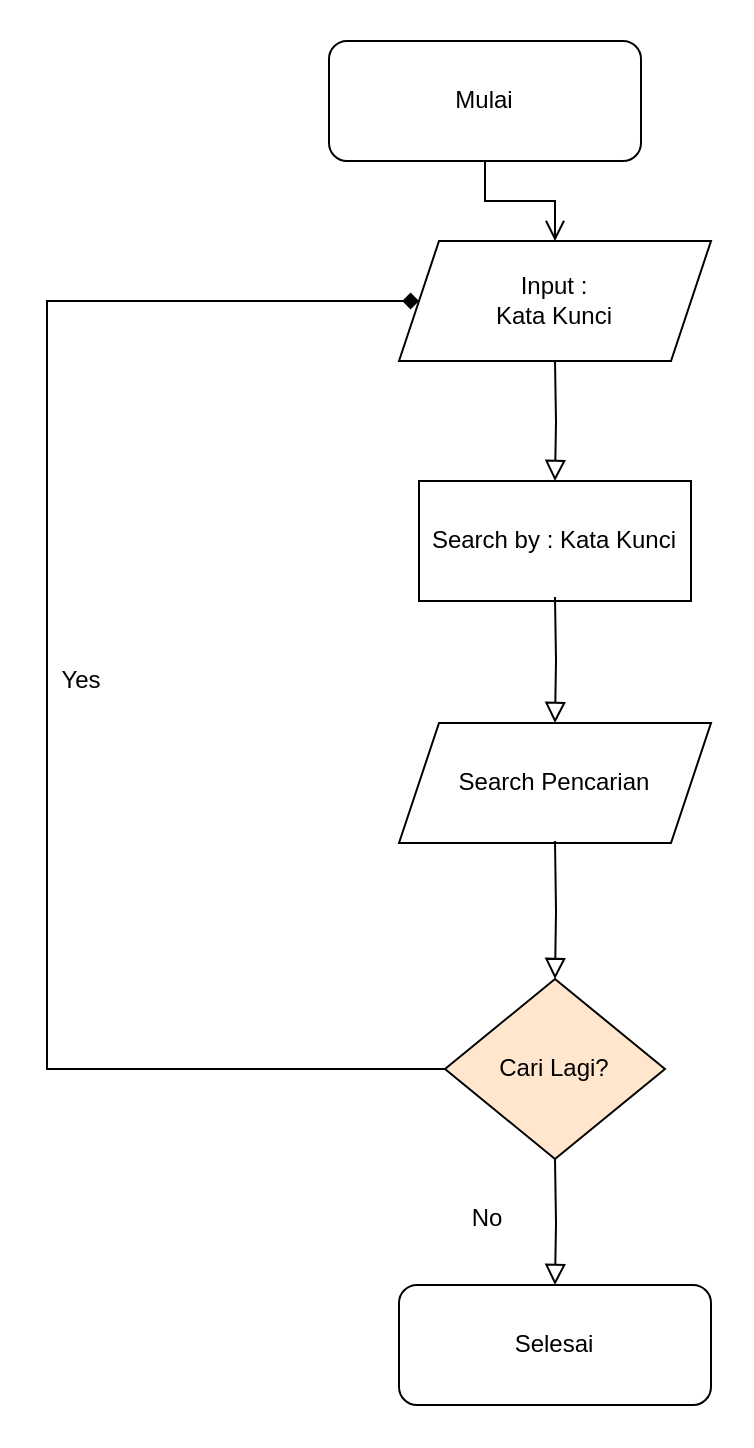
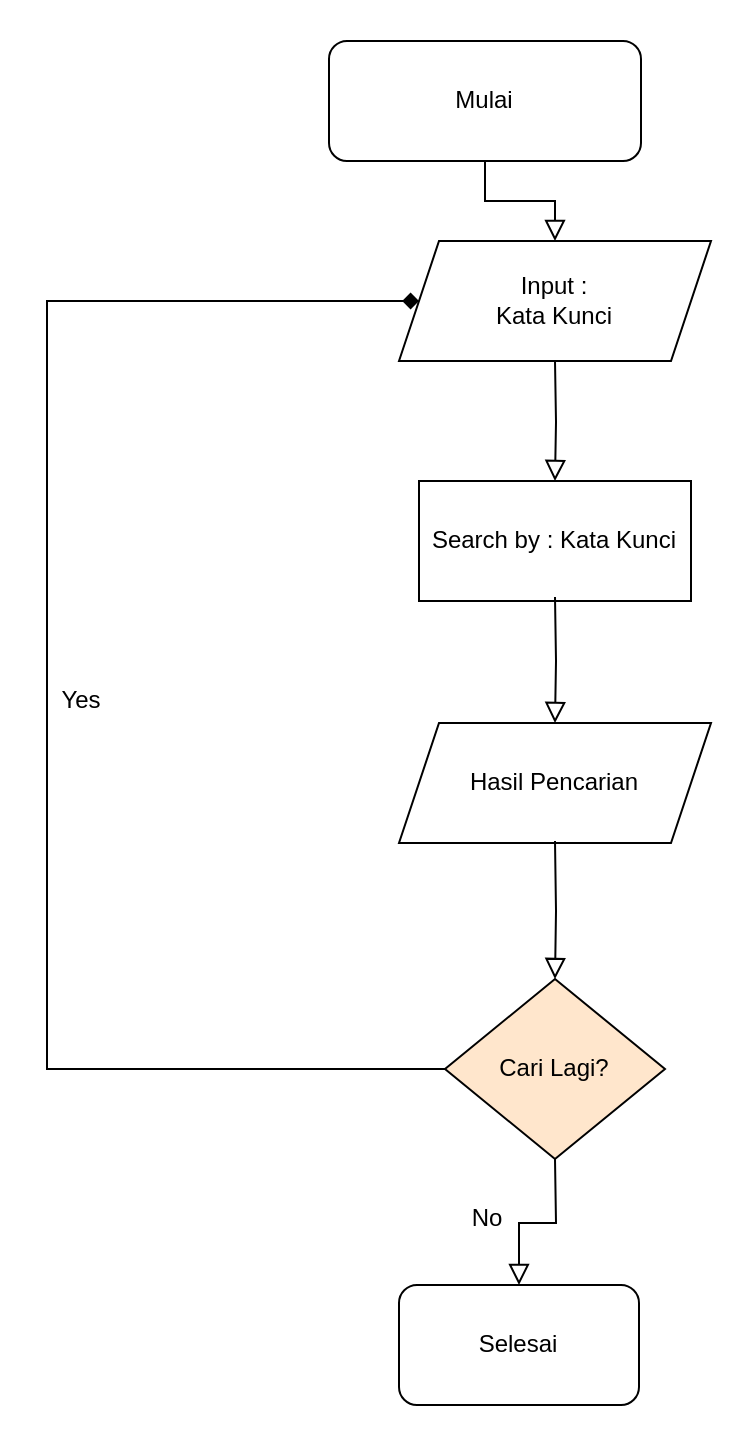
- <mxCell id="2" value="" style="rounded=0;html=1;jettySize=auto;orthogonalLoop=1;fontSize=11;endArrow=open;endFill=0;endSize=8;strokeWidth=1;shadow=0;labelBackgroundColor=none;edgeStyle=orthogonalEdgeStyle;entryX=0.5;entryY=0;entryDx=0;entryDy=0;" parent="1" source="3" target="4" edge="1"><mxGeometry relative="1" as="geometry"><mxPoint x="277" y="80" as="targetPoint" /></mxGeometry></mxCell>
+ <mxCell id="2" value="" style="rounded=0;html=1;jettySize=auto;orthogonalLoop=1;fontSize=11;endArrow=block;endFill=0;endSize=8;strokeWidth=1;shadow=0;labelBackgroundColor=none;edgeStyle=orthogonalEdgeStyle;entryX=0.5;entryY=0;entryDx=0;entryDy=0;" parent="1" source="3" target="4" edge="1"><mxGeometry relative="1" as="geometry"><mxPoint x="277" y="80" as="targetPoint" /></mxGeometry></mxCell>
- <mxCell id="11" value="Yes" style="text;html=1;align=center;verticalAlign=middle;resizable=0;points=[];autosize=1;strokeColor=none;fillColor=none;" vertex="1" parent="1"><mxGeometry x="20" y="325" width="40" height="30" as="geometry" /></mxCell>
+ <mxCell id="11" value="Yes" style="text;html=1;align=center;verticalAlign=middle;resizable=0;points=[];autosize=1;strokeColor=none;fillColor=none;" vertex="1" parent="1"><mxGeometry x="20" y="335" width="40" height="30" as="geometry" /></mxCell>
- <mxCell id="7" value="Search Pencarian" style="shape=parallelogram;perimeter=parallelogramPerimeter;whiteSpace=wrap;html=1;fixedSize=1;" vertex="1" parent="1"><mxGeometry x="199" y="361" width="156" height="60" as="geometry" /></mxCell>
+ <mxCell id="7" value="Hasil Pencarian" style="shape=parallelogram;perimeter=parallelogramPerimeter;whiteSpace=wrap;html=1;fixedSize=1;" vertex="1" parent="1"><mxGeometry x="199" y="361" width="156" height="60" as="geometry" /></mxCell>
- <mxCell id="9" value="Selesai" style="rounded=1;whiteSpace=wrap;html=1;fontSize=12;glass=0;strokeWidth=1;shadow=0;" vertex="1" parent="1"><mxGeometry x="199" y="642" width="156" height="60" as="geometry" /></mxCell>
+ <mxCell id="9" value="Selesai" style="rounded=1;whiteSpace=wrap;html=1;fontSize=12;glass=0;strokeWidth=1;shadow=0;" vertex="1" parent="1"><mxGeometry x="199" y="642" width="120" height="60" as="geometry" /></mxCell>
